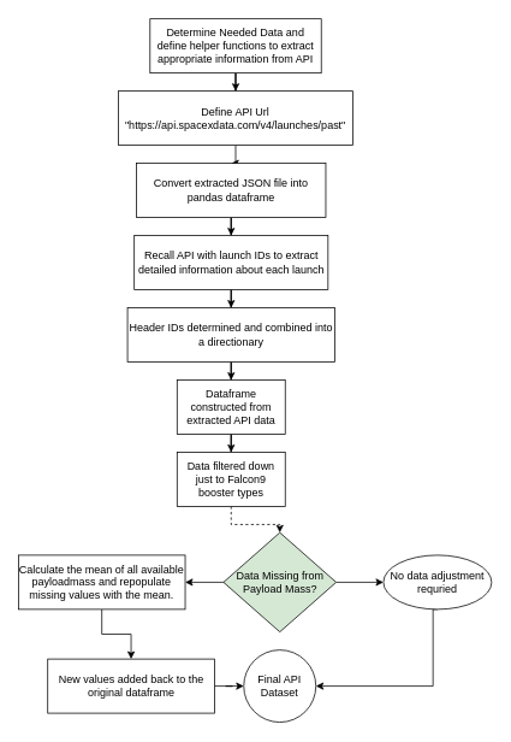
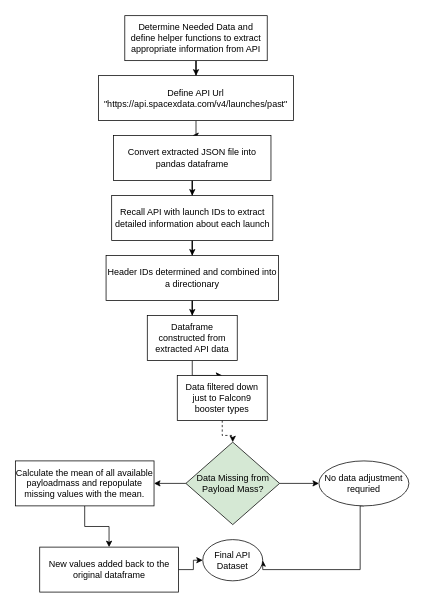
- <mxCell id="15" value="Data filtered down just to Falcon9 booster types" style="whiteSpace=wrap;html=1;rounded=0;" vertex="1" parent="1"><mxGeometry x="196" y="500" width="120" height="60" as="geometry" /></mxCell>
+ <mxCell id="15" value="Data filtered down just to Falcon9 booster types" style="whiteSpace=wrap;html=1;rounded=0;" vertex="1" parent="1"><mxGeometry x="236" y="500" width="120" height="60" as="geometry" /></mxCell>
- <mxCell id="25" value="&lt;div&gt;Final API&lt;/div&gt;&lt;div&gt;Dataset&lt;br&gt;&lt;/div&gt;" style="ellipse;whiteSpace=wrap;html=1;rounded=0;" vertex="1" parent="1"><mxGeometry x="270" y="719" width="80" height="80" as="geometry" /></mxCell>
+ <mxCell id="25" value="&lt;div&gt;Final API&lt;/div&gt;&lt;div&gt;Dataset&lt;br&gt;&lt;/div&gt;" style="ellipse;whiteSpace=wrap;html=1;rounded=0;" vertex="1" parent="1"><mxGeometry x="270" y="719" width="80" height="55" as="geometry" /></mxCell>
